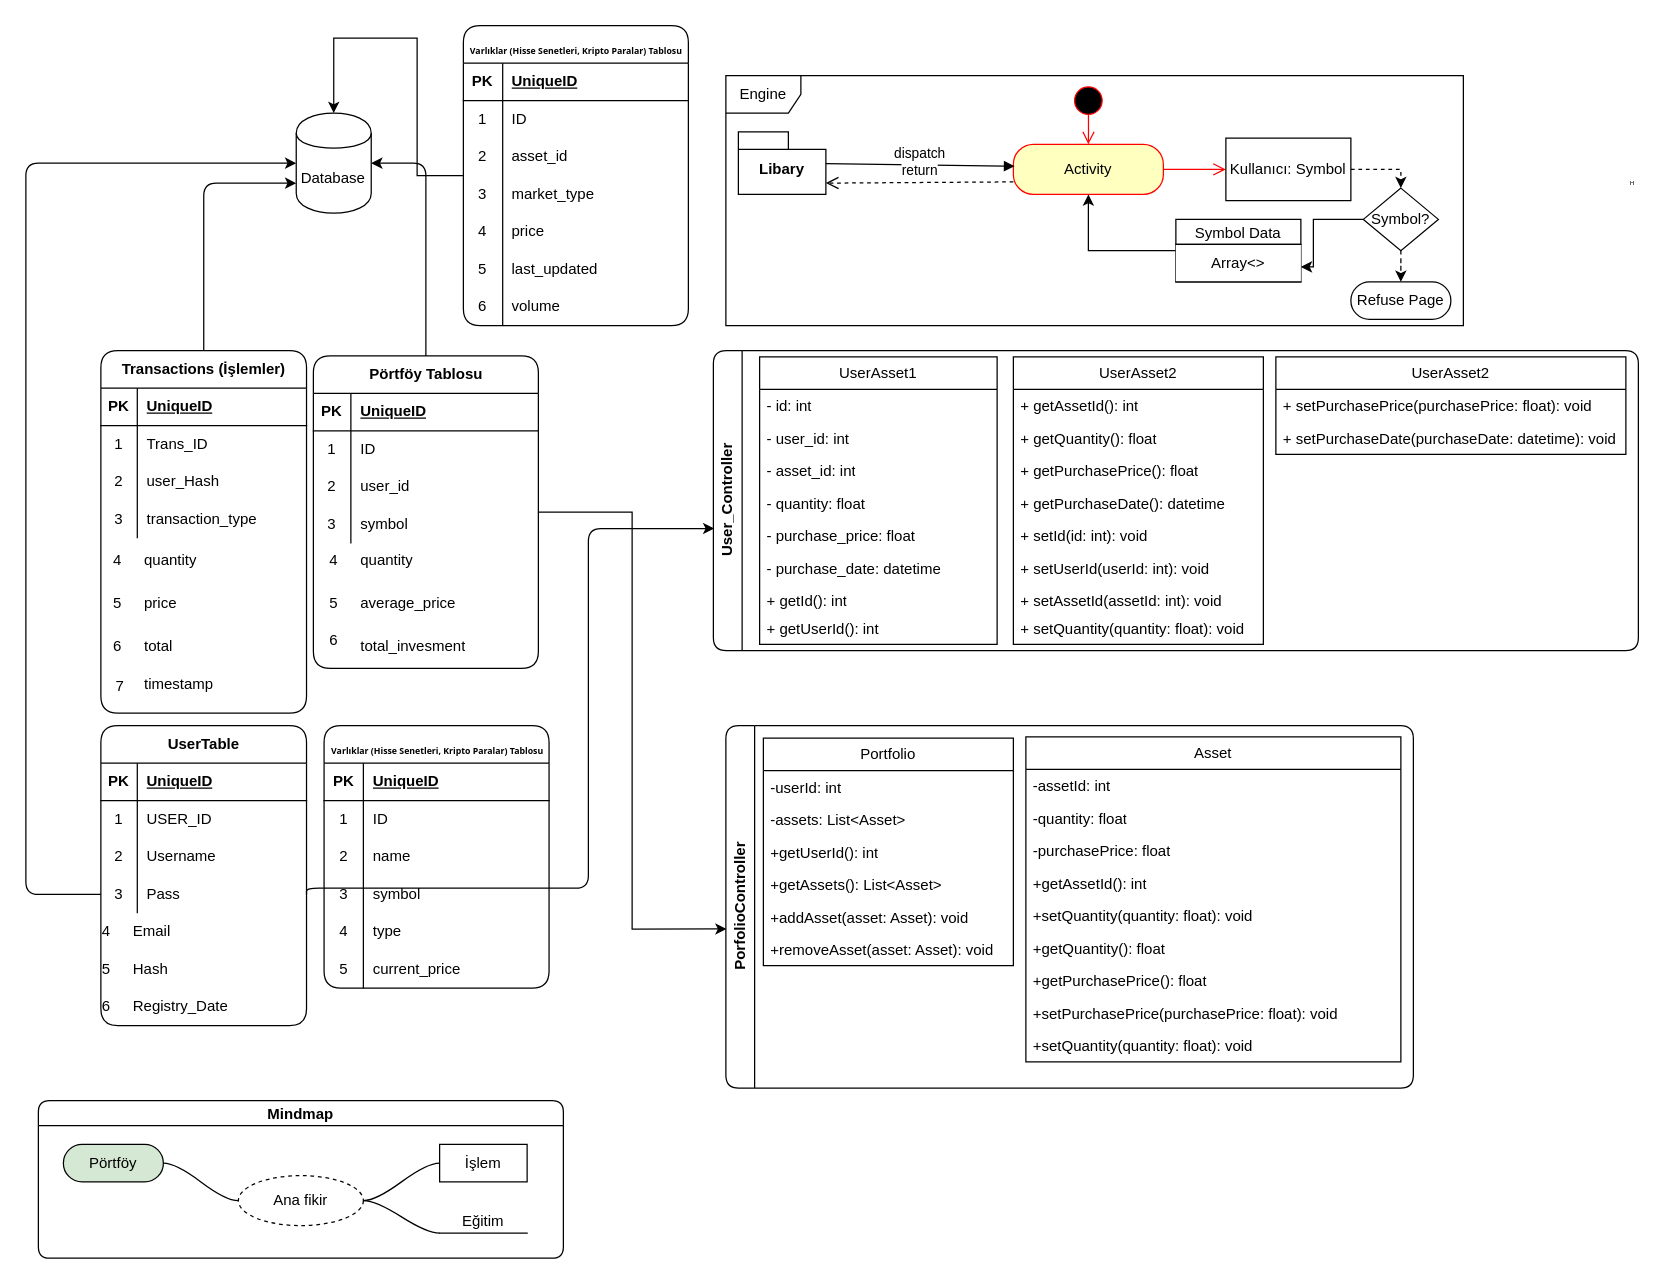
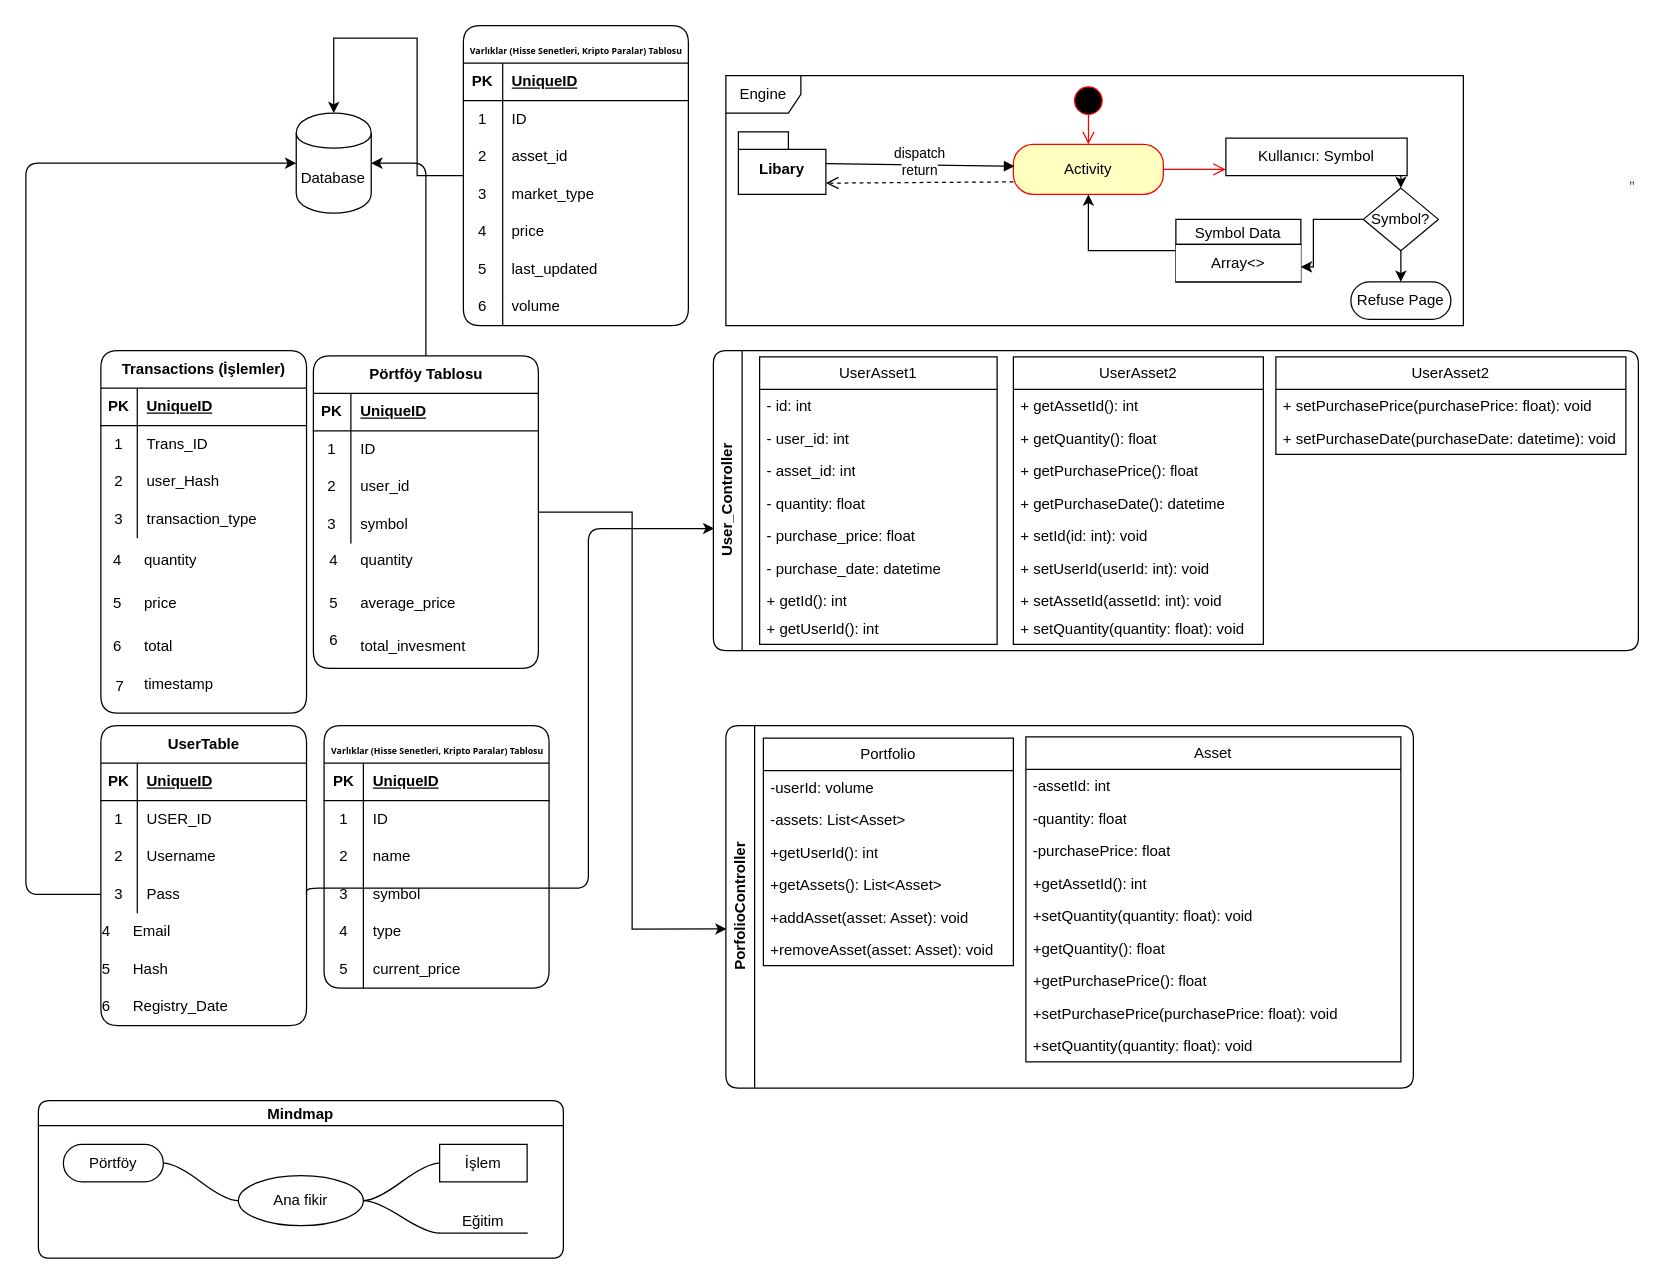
- <mxCell id="169" value="Kullanıcı: Symbol" style="html=1;dashed=0;whiteSpace=wrap;" vertex="1" parent="160"><mxGeometry x="400" y="50" width="100" height="50" as="geometry" /></mxCell>
+ <mxCell id="169" value="Kullanıcı: Symbol" style="html=1;dashed=0;whiteSpace=wrap;" vertex="1" parent="160"><mxGeometry x="400" y="50" width="145" height="30" as="geometry" /></mxCell>
- <mxCell id="67" style="edgeStyle=orthogonalEdgeStyle;rounded=1;orthogonalLoop=1;jettySize=auto;html=1;entryX=0;entryY=0.7;entryDx=0;entryDy=0;" parent="1" source="68" target="95" edge="1"><mxGeometry relative="1" as="geometry" /></mxCell>
- <mxCell id="173" style="edgeStyle=orthogonalEdgeStyle;rounded=0;orthogonalLoop=1;jettySize=auto;html=1;entryX=0.5;entryY=0.5;entryDx=0;entryDy=-15;entryPerimeter=0;dashed=1;" edge="1" parent="160" source="171" target="170"><mxGeometry relative="1" as="geometry" /></mxCell>
+ <mxCell id="173" style="edgeStyle=orthogonalEdgeStyle;rounded=0;orthogonalLoop=1;jettySize=auto;html=1;entryX=0.5;entryY=0.5;entryDx=0;entryDy=-15;entryPerimeter=0;" edge="1" parent="160" source="171" target="170"><mxGeometry relative="1" as="geometry" /></mxCell>
- <mxCell id="99" value="-userId: int" style="text;strokeColor=none;fillColor=none;align=left;verticalAlign=top;spacingLeft=4;spacingRight=4;overflow=hidden;rotatable=0;points=[[0,0.5],[1,0.5]];portConstraint=eastwest;whiteSpace=wrap;html=1;" parent="98" vertex="1"><mxGeometry y="26" width="200" height="26" as="geometry" /></mxCell>
+ <mxCell id="99" value="-userId: volume" style="text;strokeColor=none;fillColor=none;align=left;verticalAlign=top;spacingLeft=4;spacingRight=4;overflow=hidden;rotatable=0;points=[[0,0.5],[1,0.5]];portConstraint=eastwest;whiteSpace=wrap;html=1;" parent="98" vertex="1"><mxGeometry y="26" width="200" height="26" as="geometry" /></mxCell>
- <mxCell id="66" value="Pörtföy" style="whiteSpace=wrap;html=1;rounded=1;arcSize=50;align=center;verticalAlign=middle;strokeWidth=1;autosize=1;spacing=4;treeFolding=1;treeMoving=1;newEdgeStyle={&quot;edgeStyle&quot;:&quot;entityRelationEdgeStyle&quot;,&quot;startArrow&quot;:&quot;none&quot;,&quot;endArrow&quot;:&quot;none&quot;,&quot;segment&quot;:10,&quot;curved&quot;:1,&quot;sourcePerimeterSpacing&quot;:0,&quot;targetPerimeterSpacing&quot;:0};fillColor=#d5e8d4;" parent="59" vertex="1"><mxGeometry x="20" y="35" width="80" height="30" as="geometry" /></mxCell>
+ <mxCell id="66" value="Pörtföy" style="whiteSpace=wrap;html=1;rounded=1;arcSize=50;align=center;verticalAlign=middle;strokeWidth=1;autosize=1;spacing=4;treeFolding=1;treeMoving=1;newEdgeStyle={&quot;edgeStyle&quot;:&quot;entityRelationEdgeStyle&quot;,&quot;startArrow&quot;:&quot;none&quot;,&quot;endArrow&quot;:&quot;none&quot;,&quot;segment&quot;:10,&quot;curved&quot;:1,&quot;sourcePerimeterSpacing&quot;:0,&quot;targetPerimeterSpacing&quot;:0};" parent="59" vertex="1"><mxGeometry x="20" y="35" width="80" height="30" as="geometry" /></mxCell>
- <mxCell id="63" value="Ana fikir" style="ellipse;whiteSpace=wrap;html=1;align=center;treeFolding=1;treeMoving=1;newEdgeStyle={&quot;edgeStyle&quot;:&quot;entityRelationEdgeStyle&quot;,&quot;startArrow&quot;:&quot;none&quot;,&quot;endArrow&quot;:&quot;none&quot;,&quot;segment&quot;:10,&quot;curved&quot;:1,&quot;sourcePerimeterSpacing&quot;:0,&quot;targetPerimeterSpacing&quot;:0};rounded=1;dashed=1;" parent="59" vertex="1"><mxGeometry x="160" y="60" width="100" height="40" as="geometry" /></mxCell>
+ <mxCell id="63" value="Ana fikir" style="ellipse;whiteSpace=wrap;html=1;align=center;treeFolding=1;treeMoving=1;newEdgeStyle={&quot;edgeStyle&quot;:&quot;entityRelationEdgeStyle&quot;,&quot;startArrow&quot;:&quot;none&quot;,&quot;endArrow&quot;:&quot;none&quot;,&quot;segment&quot;:10,&quot;curved&quot;:1,&quot;sourcePerimeterSpacing&quot;:0,&quot;targetPerimeterSpacing&quot;:0};rounded=1;" parent="59" vertex="1"><mxGeometry x="160" y="60" width="100" height="40" as="geometry" /></mxCell>
